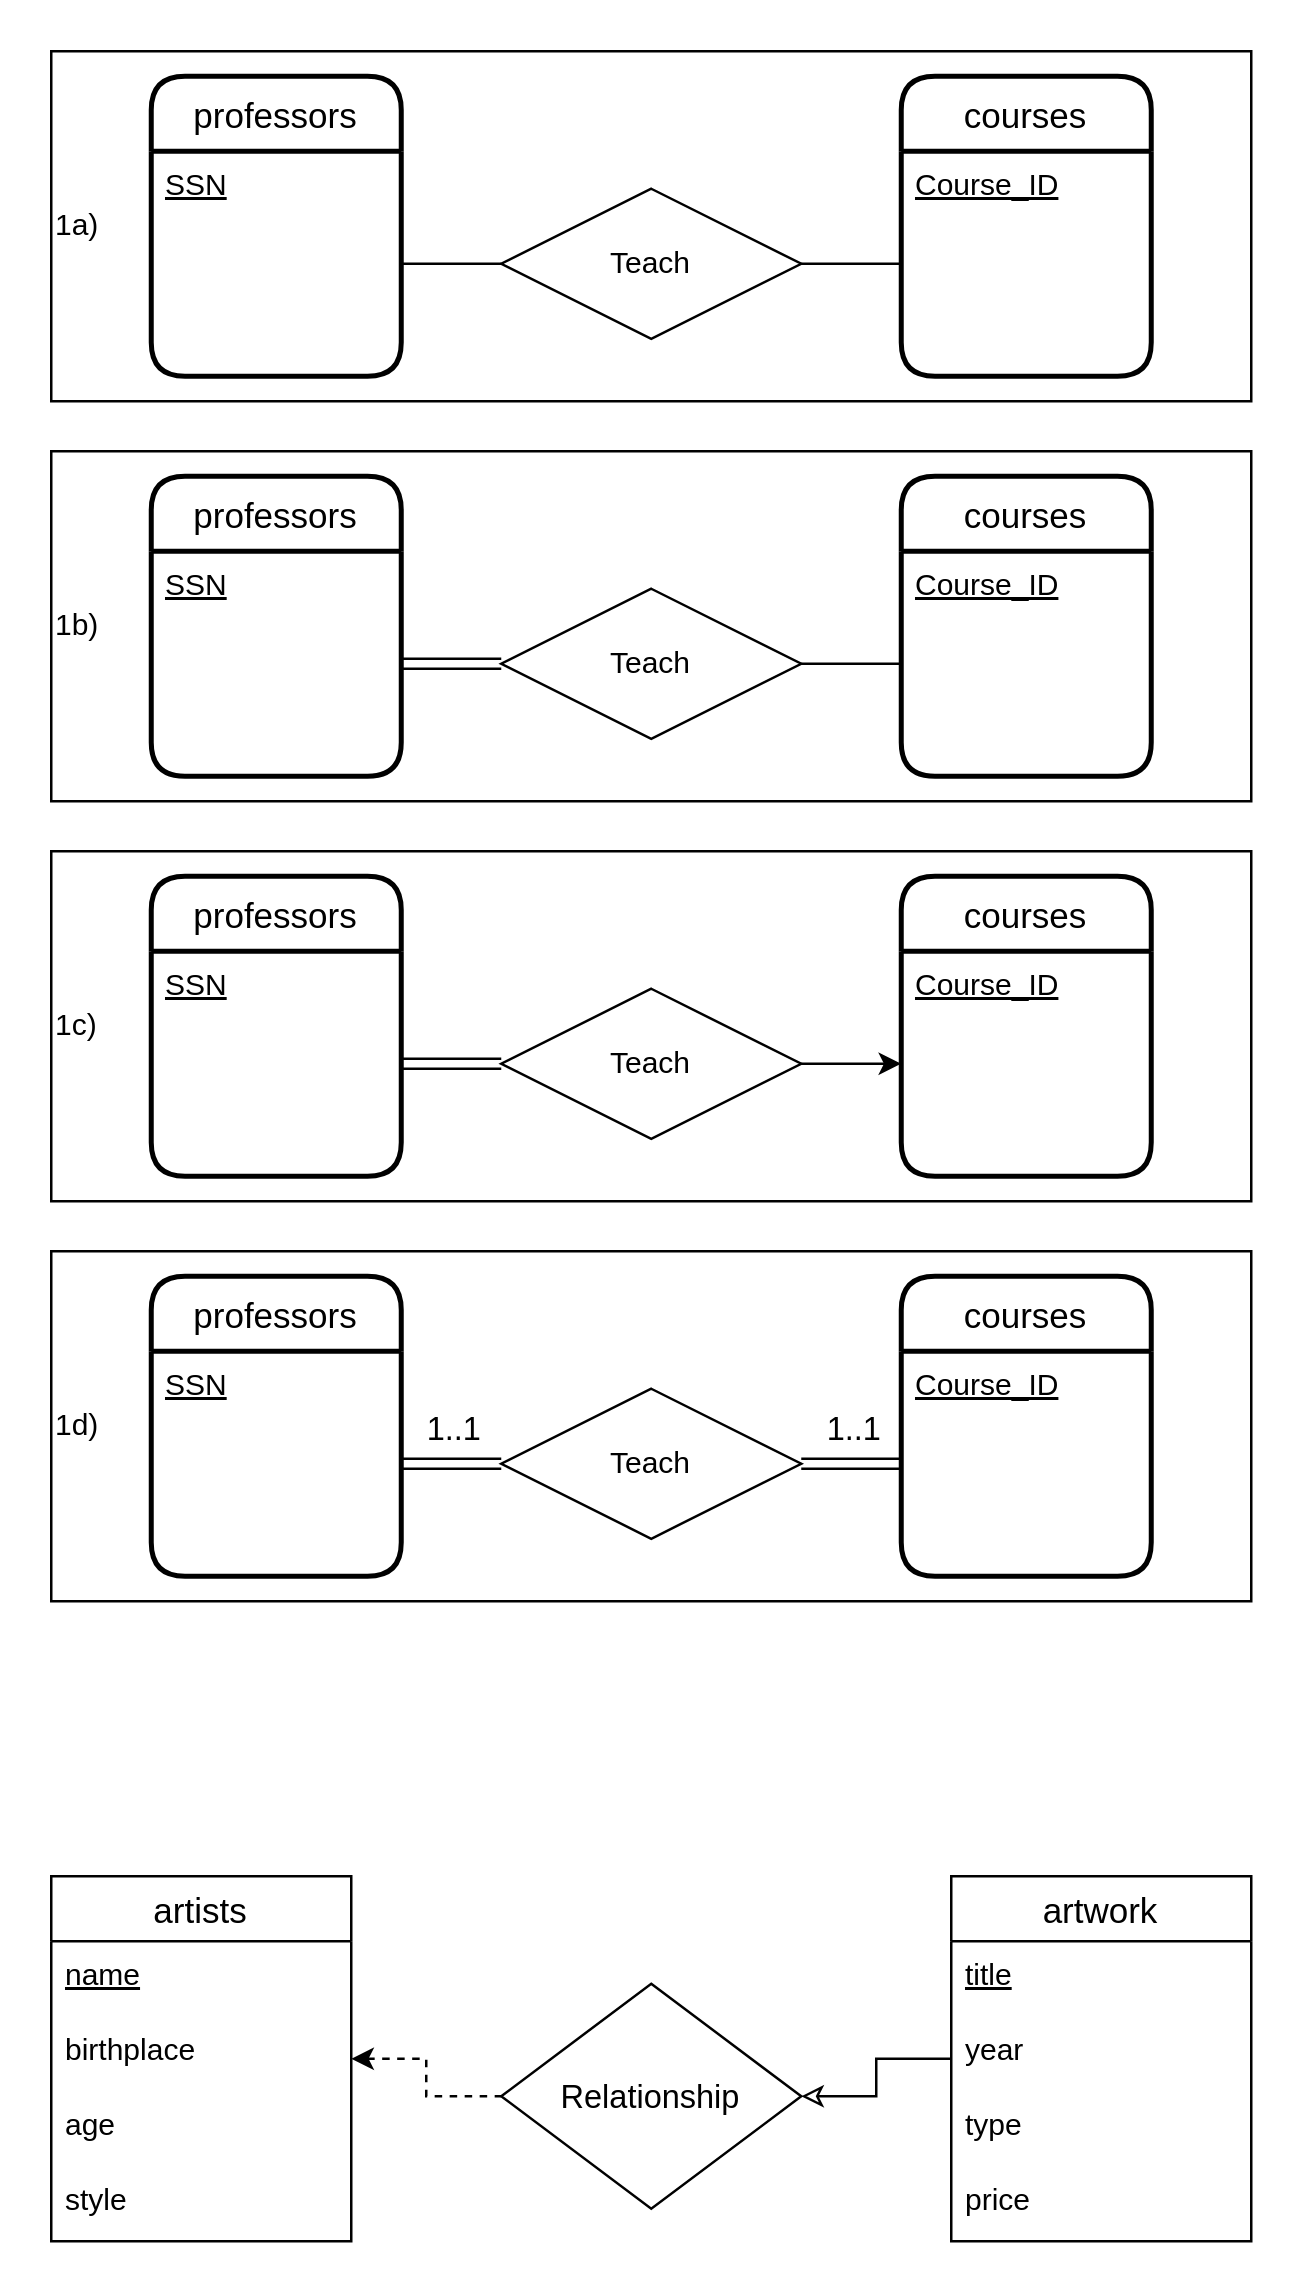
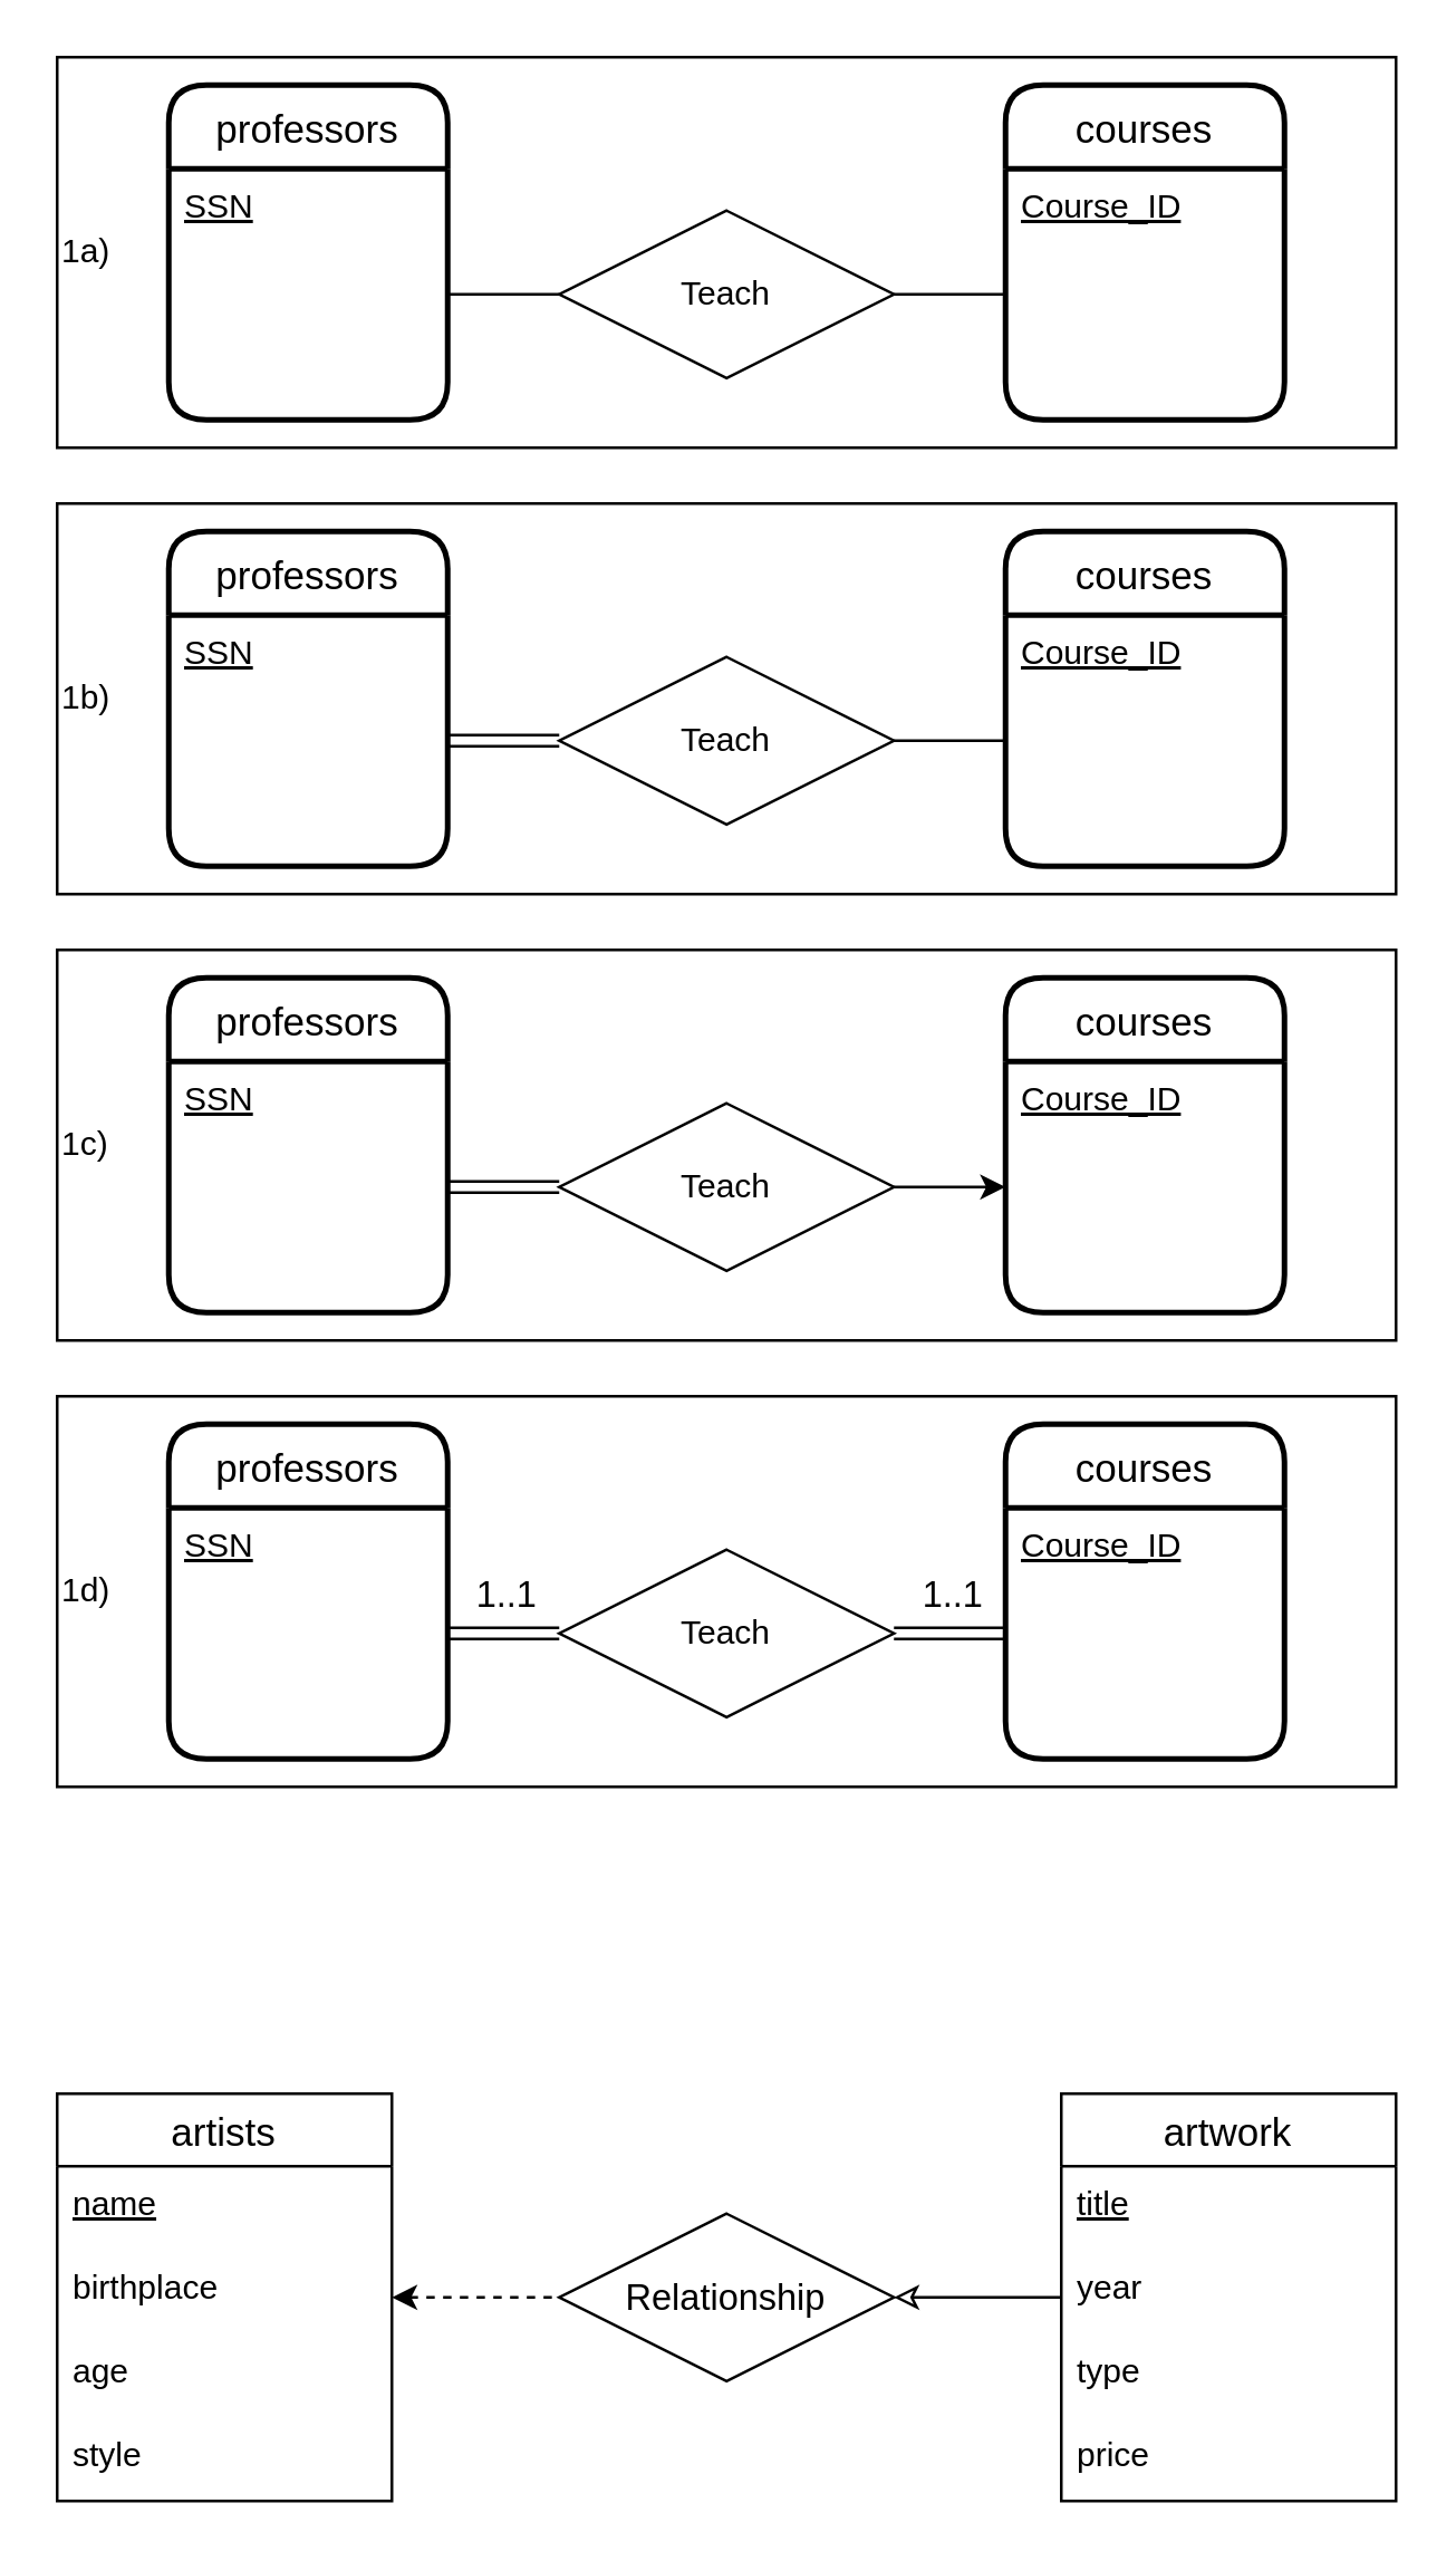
- <mxCell id="48" value="Relationship" style="shape=rhombus;perimeter=rhombusPerimeter;whiteSpace=wrap;html=1;align=center;fontSize=13;fillColor=none;" vertex="1" parent="1"><mxGeometry x="200" y="793" width="120" height="90" as="geometry" /></mxCell>
+ <mxCell id="48" value="Relationship" style="shape=rhombus;perimeter=rhombusPerimeter;whiteSpace=wrap;html=1;align=center;fontSize=13;fillColor=none;" vertex="1" parent="1"><mxGeometry x="200" y="793" width="120" height="60" as="geometry" /></mxCell>
